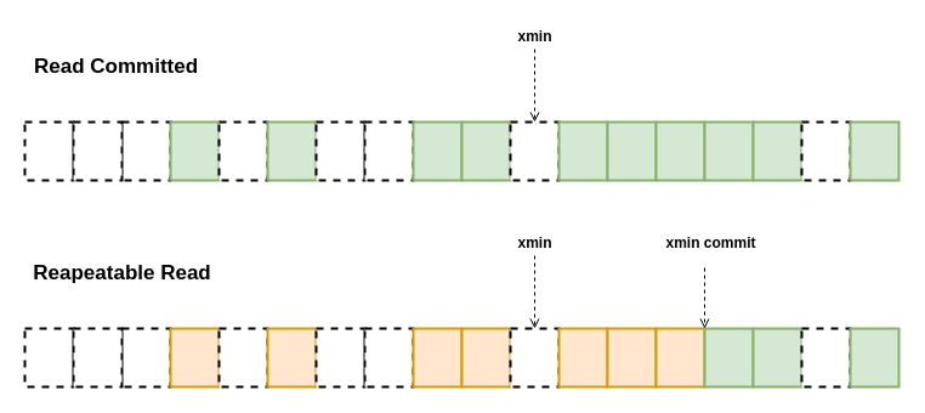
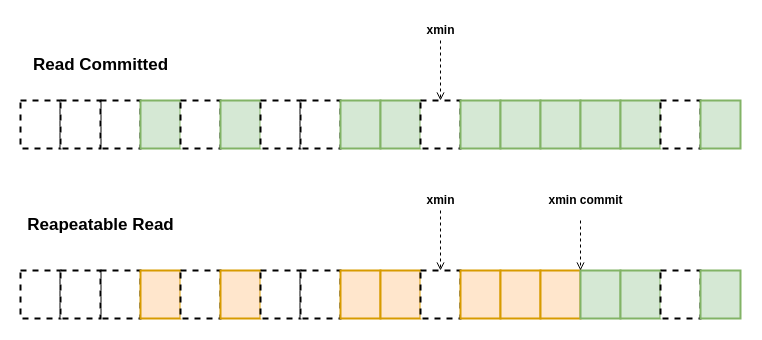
- <mxCell id="44" value="Read Committed" style="text;html=1;align=center;verticalAlign=middle;resizable=0;points=[];autosize=1;strokeColor=none;fontStyle=1;fontSize=17;" vertex="1" parent="1"><mxGeometry x="20" y="40" width="150" height="30" as="geometry" /></mxCell>
+ <mxCell id="44" value="Read Committed" style="text;html=1;align=center;verticalAlign=middle;resizable=0;points=[];autosize=1;strokeColor=none;fontStyle=1;fontSize=17;" vertex="1" parent="1"><mxGeometry x="25" y="50" width="150" height="30" as="geometry" /></mxCell>
